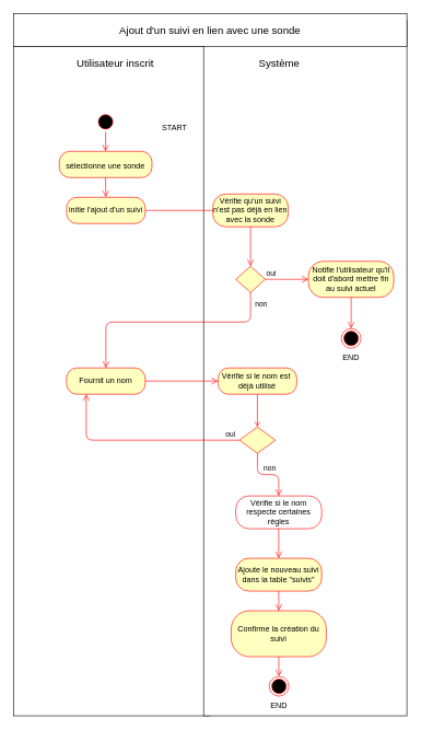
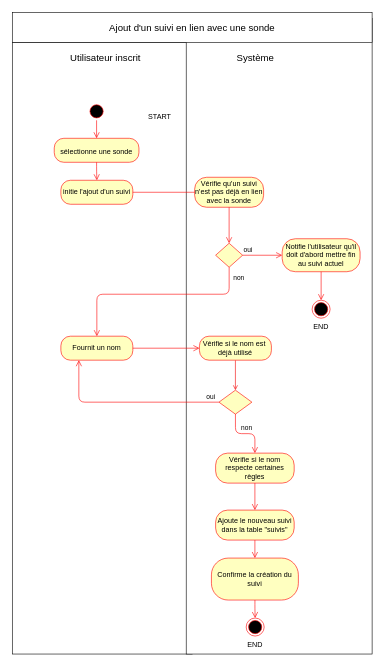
- <mxCell id="13" value="Vérifie si le nom respecte certaines règles" style="rounded=1;whiteSpace=wrap;html=1;arcSize=40;fontColor=#000000;fillColor=#ffffff;strokeColor=#ff0000;fontSize=12;" parent="1" vertex="1"><mxGeometry x="359.06" y="755" width="131" height="50" as="geometry" /></mxCell>
+ <mxCell id="13" value="Vérifie si le nom respecte certaines règles" style="rounded=1;whiteSpace=wrap;html=1;arcSize=40;fontColor=#000000;fillColor=#ffffc0;strokeColor=#ff0000;fontSize=12;" parent="1" vertex="1"><mxGeometry x="359.06" y="755" width="131" height="50" as="geometry" /></mxCell>
